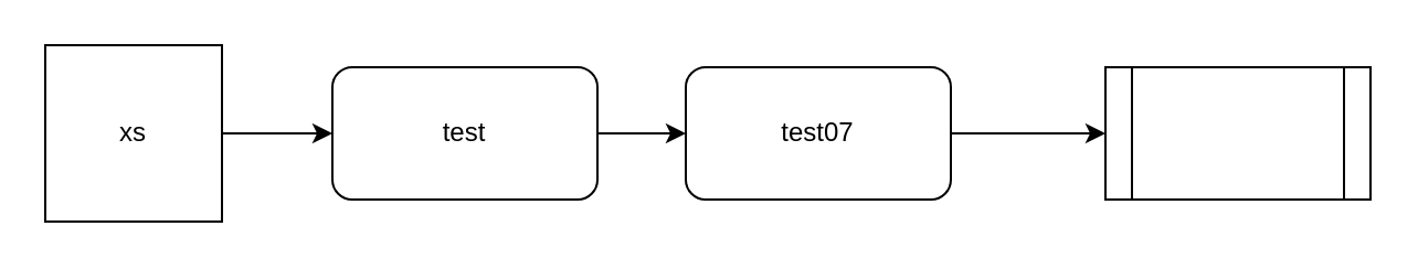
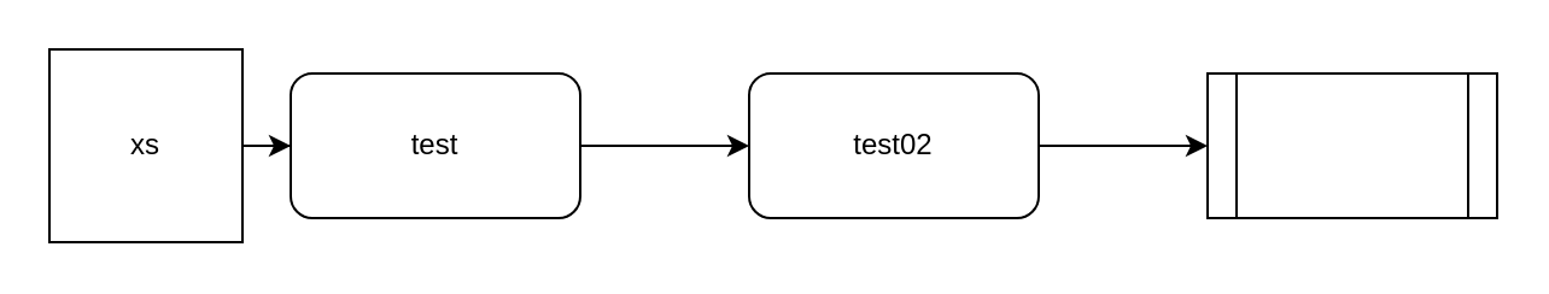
- <mxCell id="5" value="test" style="rounded=1;whiteSpace=wrap;html=1;" vertex="1" parent="1"><mxGeometry x="150" y="30" width="120" height="60" as="geometry" /></mxCell>
+ <mxCell id="5" value="test" style="rounded=1;whiteSpace=wrap;html=1;" vertex="1" parent="1"><mxGeometry x="120" y="30" width="120" height="60" as="geometry" /></mxCell>
- <mxCell id="7" value="test07" style="rounded=1;whiteSpace=wrap;html=1;" vertex="1" parent="1"><mxGeometry x="310" y="30" width="120" height="60" as="geometry" /></mxCell>
+ <mxCell id="7" value="test02" style="rounded=1;whiteSpace=wrap;html=1;" vertex="1" parent="1"><mxGeometry x="310" y="30" width="120" height="60" as="geometry" /></mxCell>
